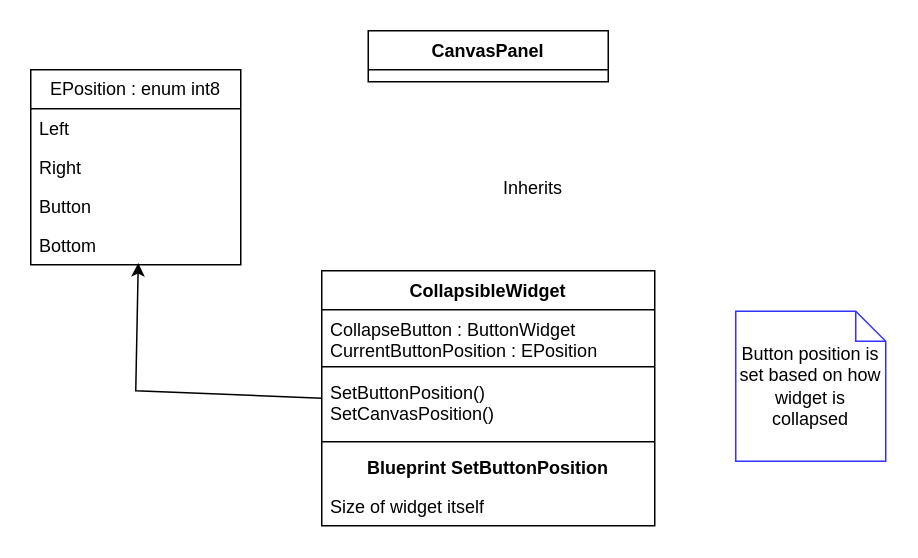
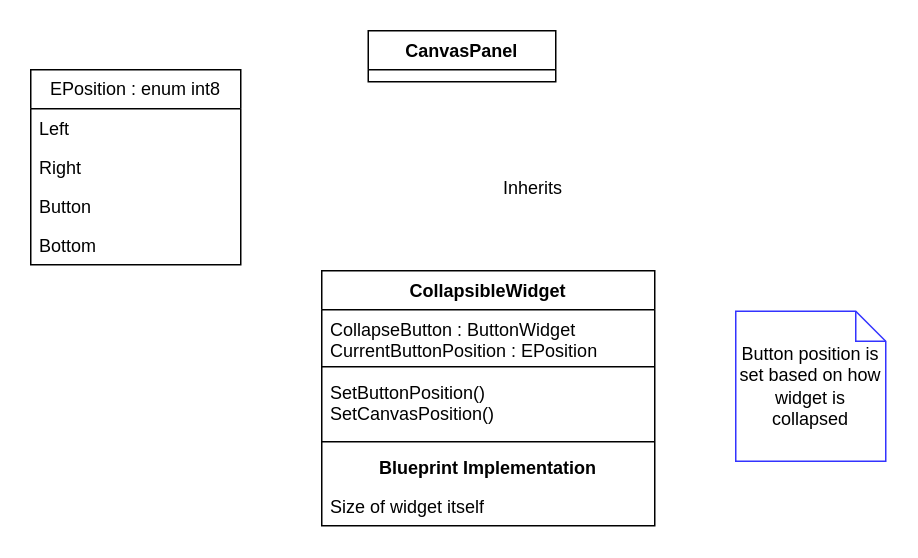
- <mxCell id="9" value="CanvasPanel" style="swimlane;fontStyle=1;align=center;verticalAlign=top;childLayout=stackLayout;horizontal=1;startSize=26;horizontalStack=0;resizeParent=1;resizeParentMax=0;resizeLast=0;collapsible=1;marginBottom=0;whiteSpace=wrap;html=1;" vertex="1" parent="1"><mxGeometry x="245" y="20" width="160" height="34" as="geometry" /></mxCell>
+ <mxCell id="9" value="CanvasPanel" style="swimlane;fontStyle=1;align=center;verticalAlign=top;childLayout=stackLayout;horizontal=1;startSize=26;horizontalStack=0;resizeParent=1;resizeParentMax=0;resizeLast=0;collapsible=1;marginBottom=0;whiteSpace=wrap;html=1;" vertex="1" parent="1"><mxGeometry x="245" y="20" width="125" height="34" as="geometry" /></mxCell>
- <mxCell id="12" value="" style="endArrow=classic;html=1;rounded=0;exitX=0;exitY=0.5;exitDx=0;exitDy=0;entryX=0.512;entryY=0.958;entryDx=0;entryDy=0;entryPerimeter=0;" edge="1" parent="1" source="2" target="17"><mxGeometry width="50" height="50" relative="1" as="geometry"><mxPoint x="150" y="210" as="sourcePoint" /><mxPoint x="90" y="200" as="targetPoint" /><Array as="points"><mxPoint x="90" y="260" /></Array></mxGeometry></mxCell>
- <mxCell id="7" value="&lt;b&gt;Blueprint SetButtonPosition&lt;/b&gt;" style="text;strokeColor=none;fillColor=none;align=center;verticalAlign=top;spacingLeft=4;spacingRight=4;overflow=hidden;rotatable=0;points=[[0,0.5],[1,0.5]];portConstraint=eastwest;whiteSpace=wrap;html=1;" vertex="1" parent="2"><mxGeometry y="118" width="222" height="26" as="geometry" /></mxCell>
+ <mxCell id="7" value="&lt;b&gt;Blueprint Implementation&lt;/b&gt;" style="text;strokeColor=none;fillColor=none;align=center;verticalAlign=top;spacingLeft=4;spacingRight=4;overflow=hidden;rotatable=0;points=[[0,0.5],[1,0.5]];portConstraint=eastwest;whiteSpace=wrap;html=1;" vertex="1" parent="2"><mxGeometry y="118" width="222" height="26" as="geometry" /></mxCell>
